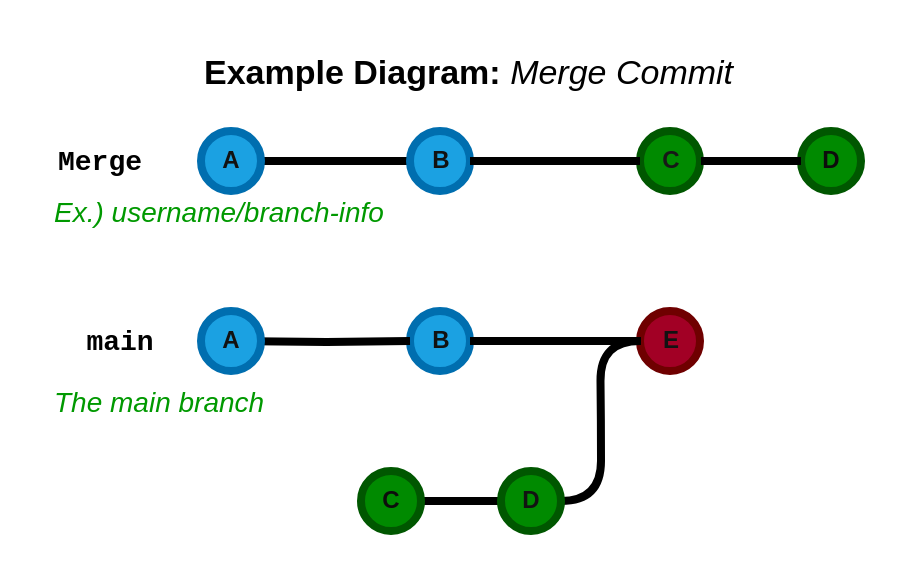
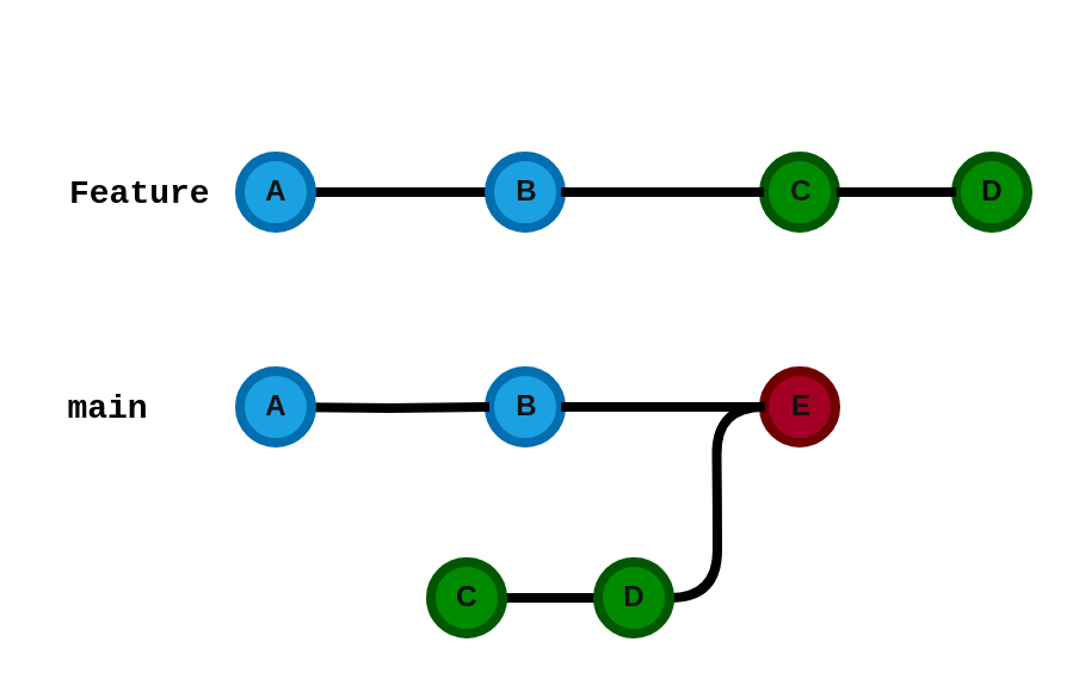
- <mxCell id="2" value="Example Diagram: &lt;i style=&quot;font-weight: normal;&quot;&gt;Merge Commit&lt;/i&gt;" style="text;whiteSpace=wrap;html=1;fontStyle=1;fontSize=17;" parent="1" vertex="1"><mxGeometry x="100" y="20" width="330" height="30" as="geometry" /></mxCell>
- <mxCell id="11" value="Merge" style="text;html=1;strokeColor=none;fillColor=none;align=left;verticalAlign=middle;whiteSpace=wrap;overflow=hidden;fontSize=14;fontStyle=1;fontFamily=Courier New;" parent="1" vertex="1"><mxGeometry x="26.5" y="70" width="240" height="20" as="geometry" /></mxCell>
+ <mxCell id="11" value="Feature" style="text;html=1;strokeColor=none;fillColor=none;align=left;verticalAlign=middle;whiteSpace=wrap;overflow=hidden;fontSize=14;fontStyle=1;fontFamily=Courier New;" parent="1" vertex="1"><mxGeometry x="26.5" y="70" width="240" height="20" as="geometry" /></mxCell>
- <mxCell id="13" value="&lt;i&gt;Ex.) username/branch-info&lt;/i&gt;" style="text;html=1;strokeColor=none;fillColor=none;align=left;verticalAlign=middle;whiteSpace=wrap;overflow=hidden;fontSize=14;fontStyle=0;fontColor=#009900;" parent="1" vertex="1"><mxGeometry x="25.25" y="95" width="202.25" height="20" as="geometry" /></mxCell>
- <mxCell id="6" value="main" style="text;html=1;strokeColor=none;fillColor=none;align=center;verticalAlign=middle;whiteSpace=wrap;overflow=hidden;fontSize=14;fontStyle=1;fontFamily=Courier New;" parent="1" vertex="1"><mxGeometry x="35" y="160" width="50" height="20" as="geometry" /></mxCell>
+ <mxCell id="6" value="main" style="text;html=1;strokeColor=none;fillColor=none;align=center;verticalAlign=middle;whiteSpace=wrap;overflow=hidden;fontSize=14;fontStyle=1;fontFamily=Courier New;" parent="1" vertex="1"><mxGeometry x="20" y="160" width="50" height="20" as="geometry" /></mxCell>
- <mxCell id="12" value="The main branch&lt;br&gt;" style="text;html=1;strokeColor=none;fillColor=none;align=left;verticalAlign=middle;whiteSpace=wrap;overflow=hidden;fontSize=14;fontStyle=2;fontColor=#009900;" parent="1" vertex="1"><mxGeometry x="25.25" y="190" width="132.25" height="20" as="geometry" /></mxCell>
